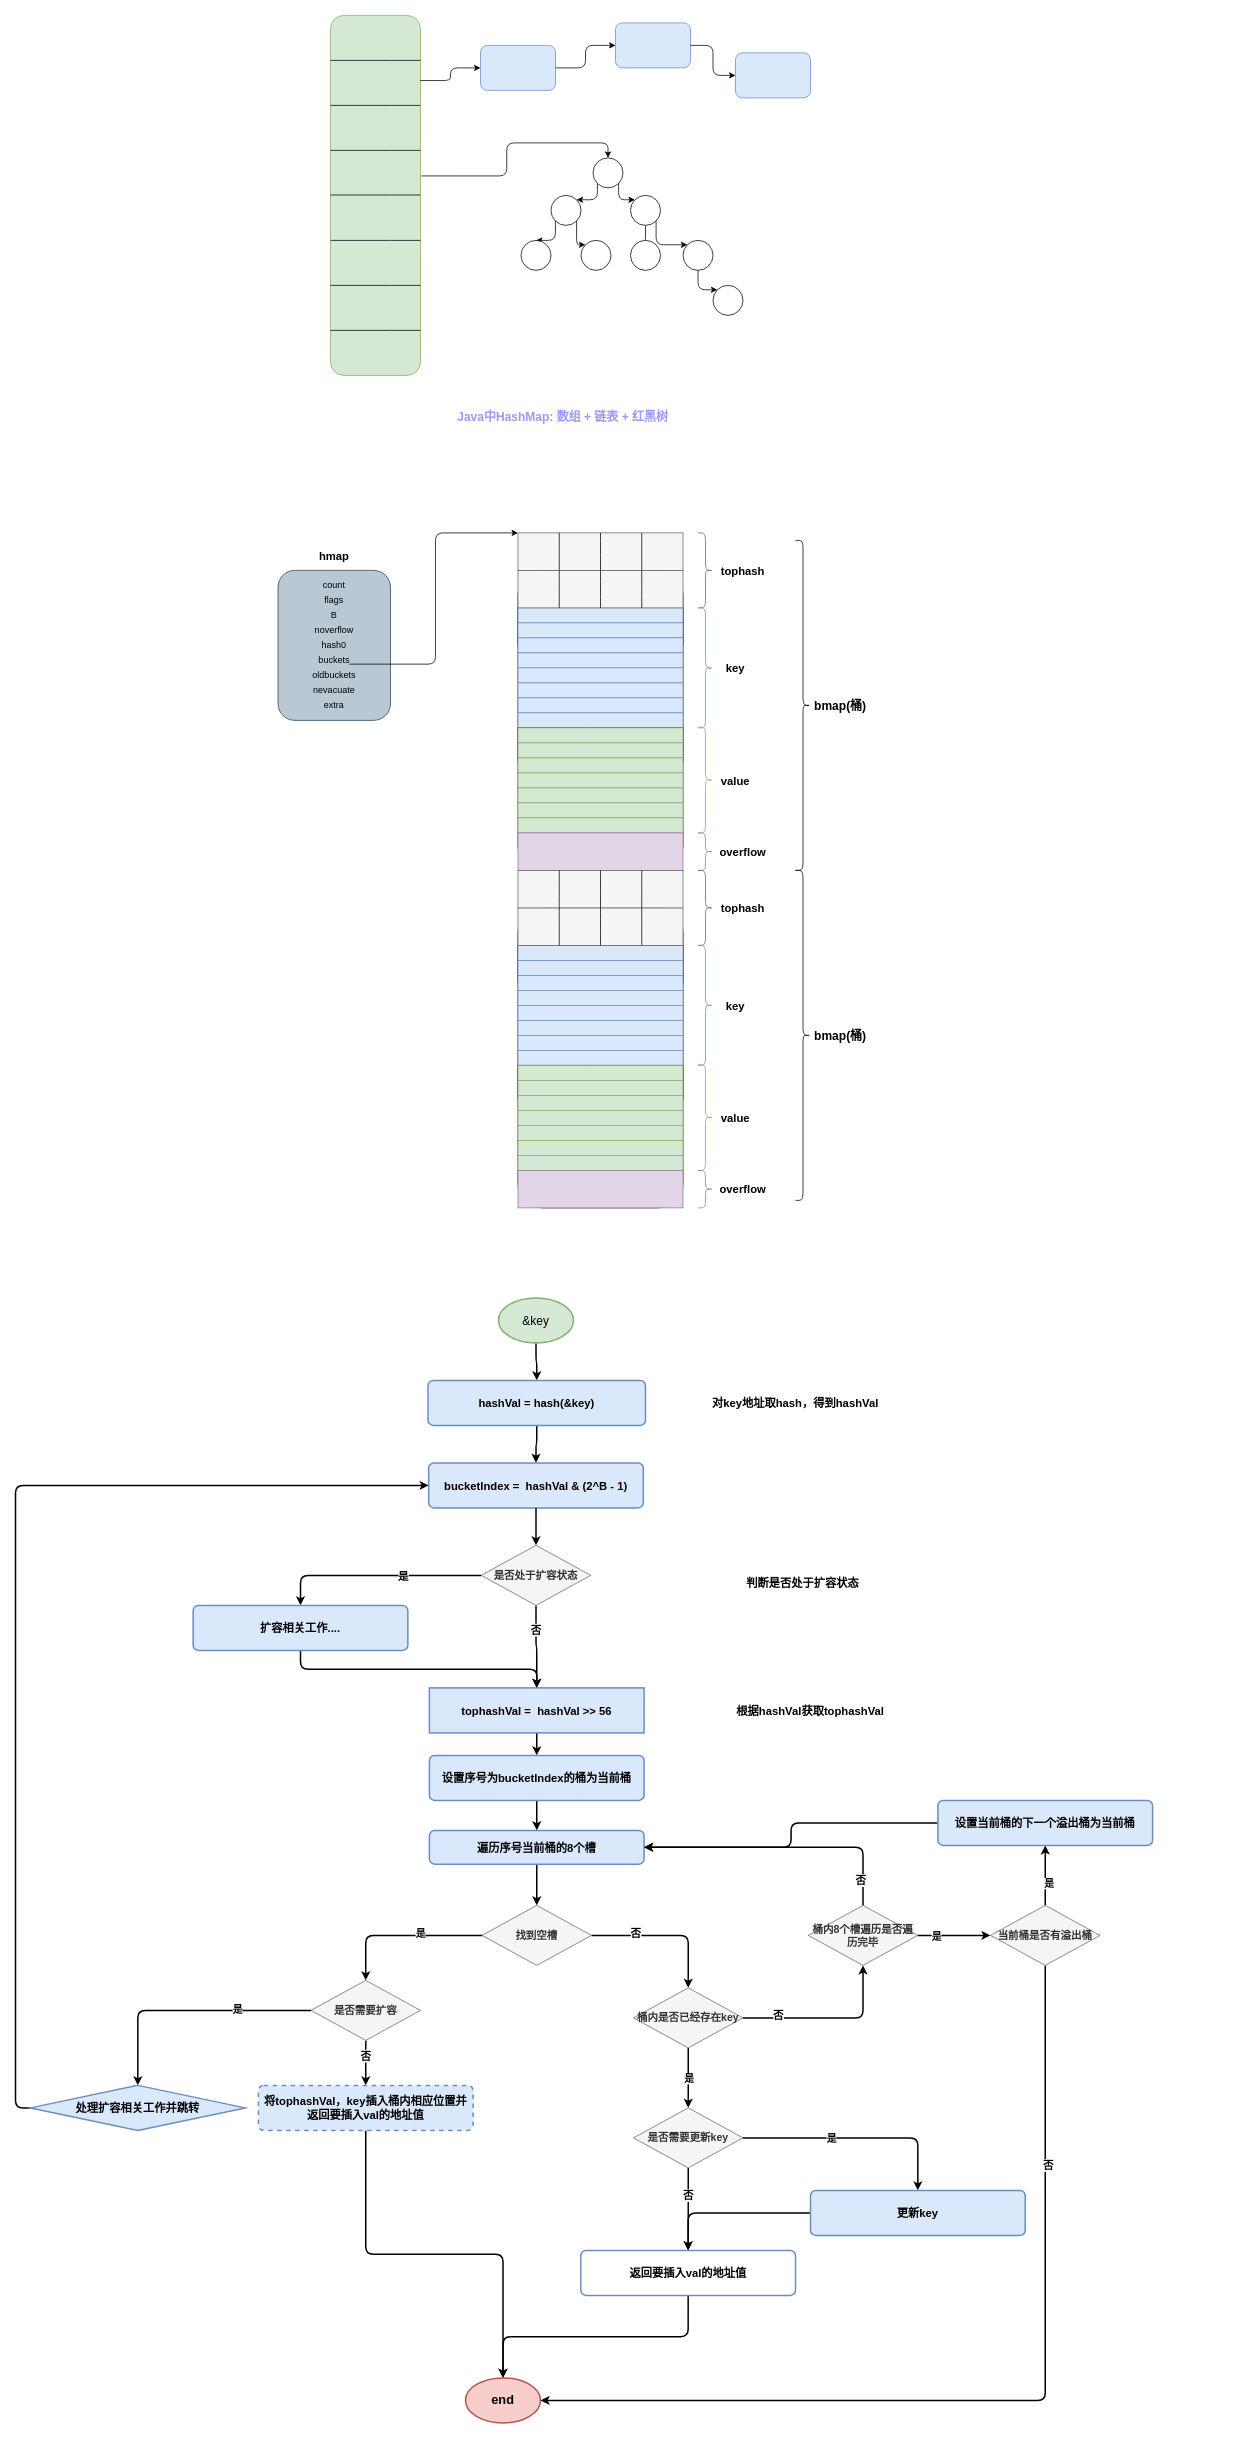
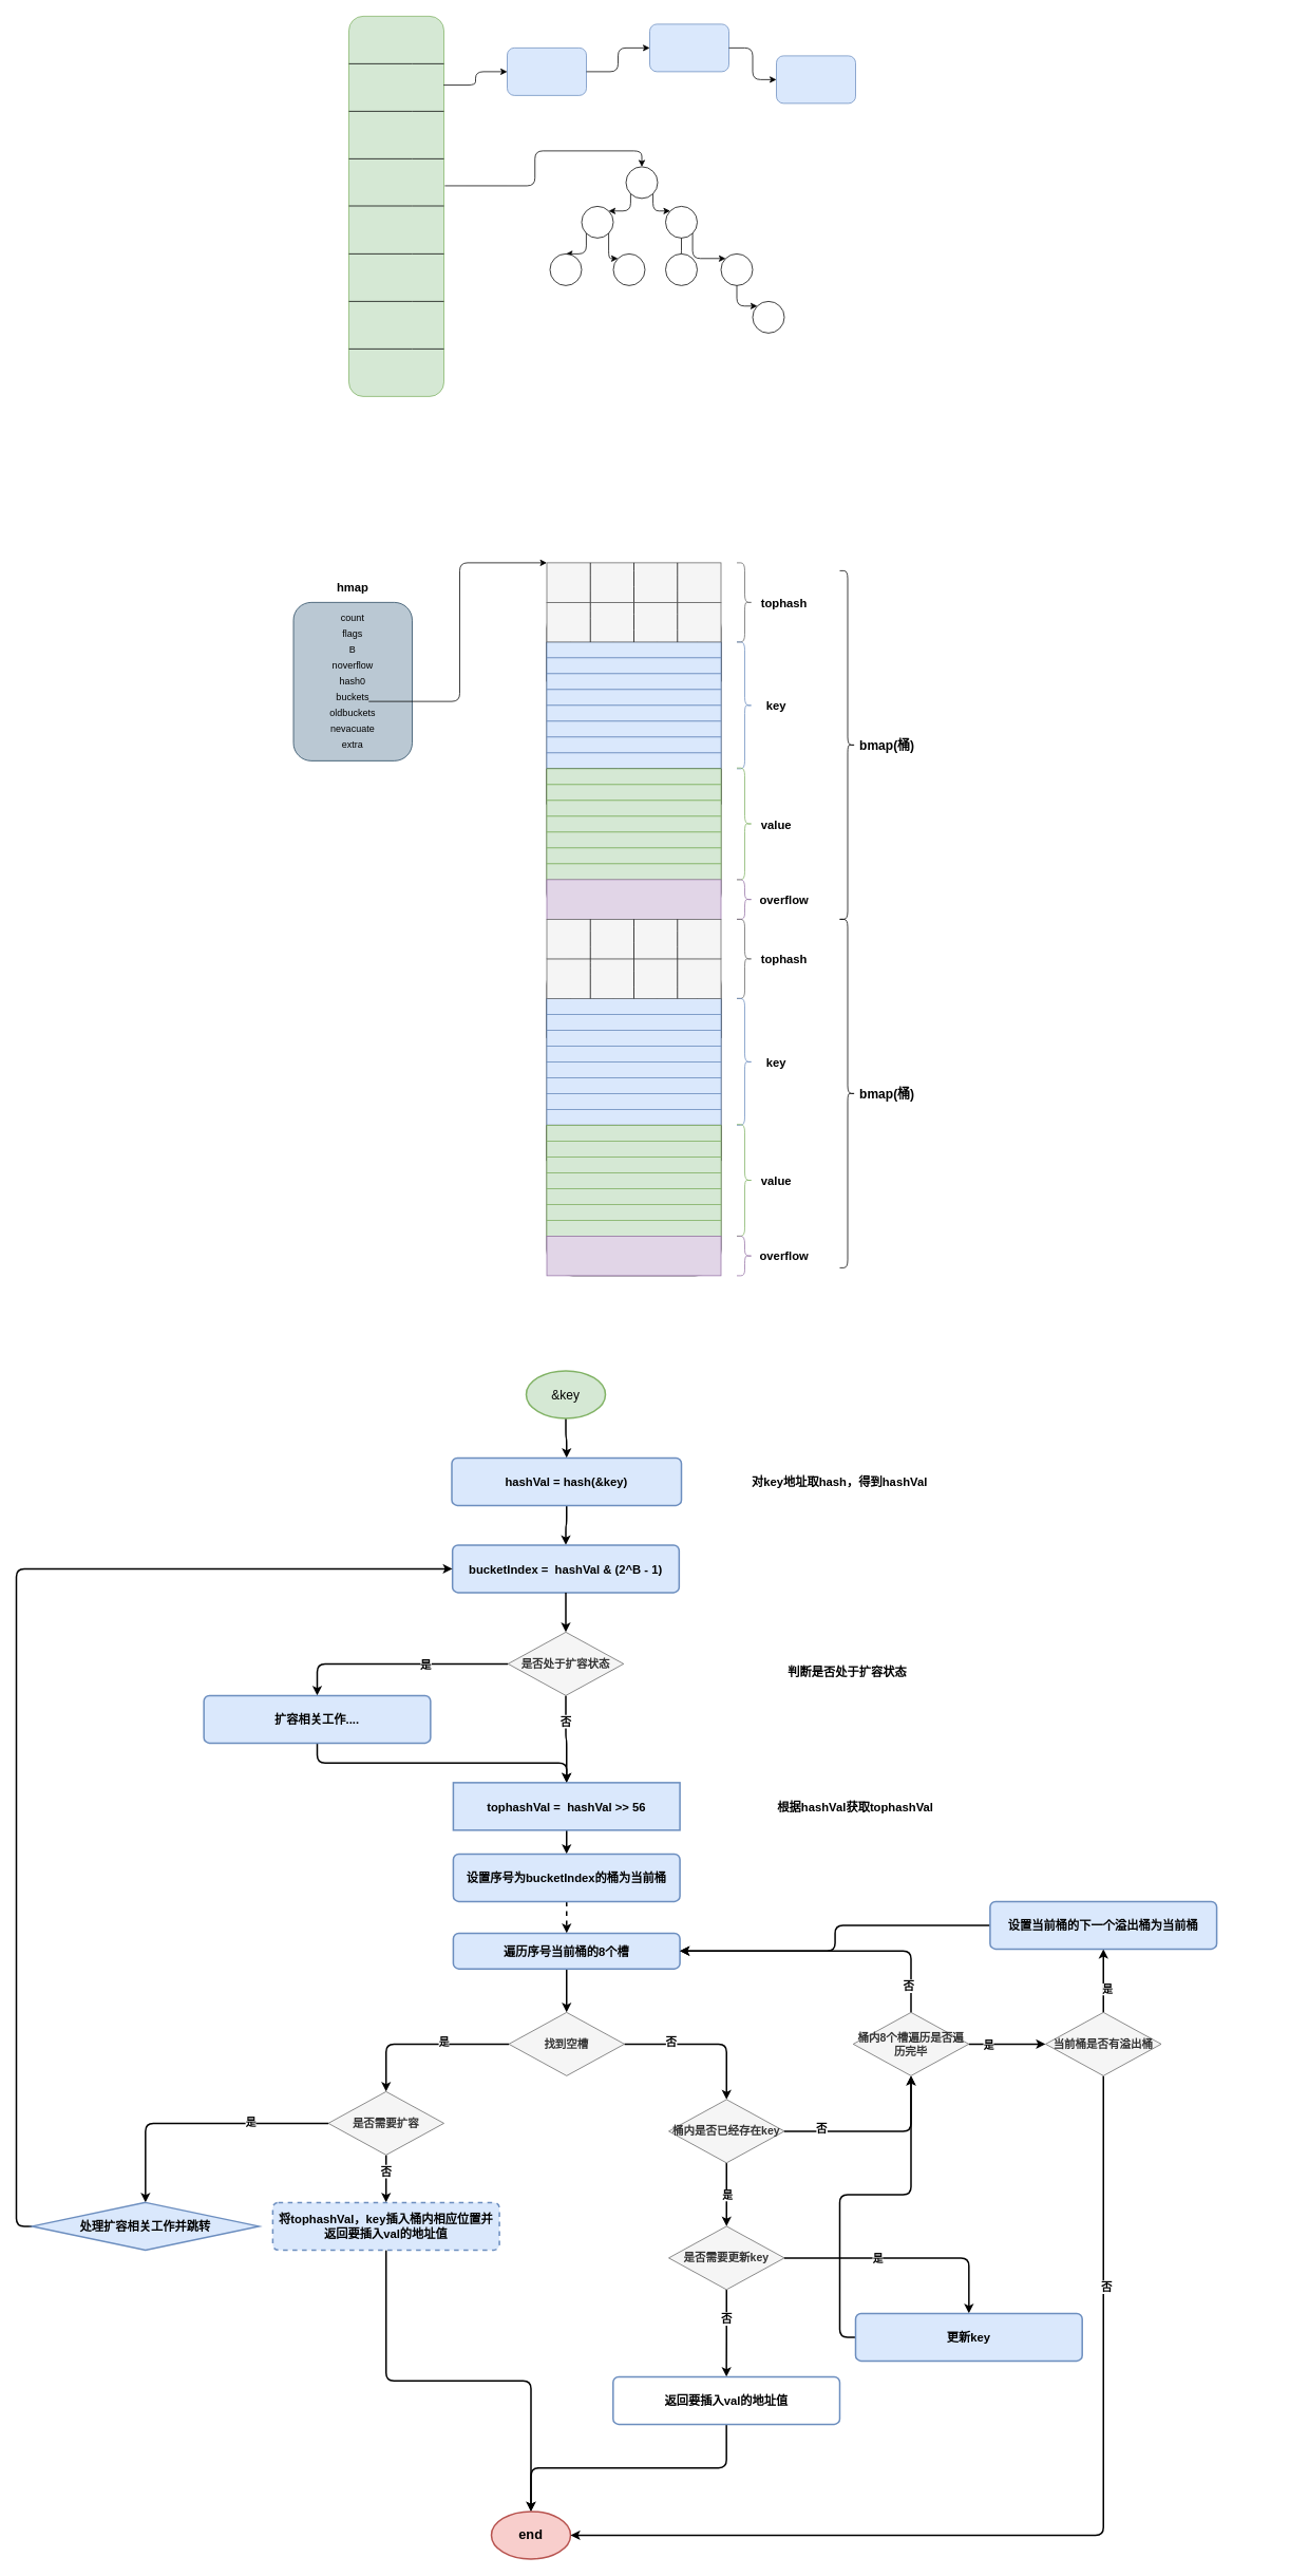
- <mxCell id="32" value="&lt;font style=&quot;font-size: 16px&quot; color=&quot;#9999ff&quot;&gt;&lt;b&gt;Java中HashMap: 数组 + 链表 + 红黑树&lt;/b&gt;&lt;/font&gt;" style="text;html=1;strokeColor=none;fillColor=none;align=center;verticalAlign=middle;whiteSpace=wrap;rounded=0;" parent="1" vertex="1"><mxGeometry x="560" y="520" width="380" height="70" as="geometry" /></mxCell>
- <mxCell id="198" style="edgeStyle=orthogonalEdgeStyle;rounded=1;orthogonalLoop=1;jettySize=auto;html=1;exitX=0.5;exitY=1;exitDx=0;exitDy=0;fontSize=14;endArrow=classic;endFill=1;strokeWidth=2;fillColor=#E1D5E7;" edge="1" parent="1" source="199" target="156"><mxGeometry relative="1" as="geometry" /></mxCell>
+ <mxCell id="198" style="edgeStyle=orthogonalEdgeStyle;rounded=1;orthogonalLoop=1;jettySize=auto;html=1;exitX=0.5;exitY=1;exitDx=0;exitDy=0;fontSize=14;endArrow=classic;endFill=1;strokeWidth=2;fillColor=#E1D5E7;dashed=1;" edge="1" parent="1" source="199" target="156"><mxGeometry relative="1" as="geometry" /></mxCell>
- <mxCell id="177" style="edgeStyle=orthogonalEdgeStyle;rounded=1;orthogonalLoop=1;jettySize=auto;html=1;exitX=0;exitY=0.5;exitDx=0;exitDy=0;entryX=0.5;entryY=0;entryDx=0;entryDy=0;fontSize=14;endArrow=classic;endFill=1;strokeWidth=2;fillColor=#E1D5E7;" edge="1" parent="1" source="178" target="176"><mxGeometry relative="1" as="geometry" /></mxCell>
+ <mxCell id="177" style="edgeStyle=orthogonalEdgeStyle;rounded=1;orthogonalLoop=1;jettySize=auto;html=1;exitX=0;exitY=0.5;exitDx=0;exitDy=0;fontSize=14;endArrow=classic;endFill=1;strokeWidth=2;fillColor=#E1D5E7;" edge="1" parent="1" source="178" target="188"><mxGeometry relative="1" as="geometry" /></mxCell>
